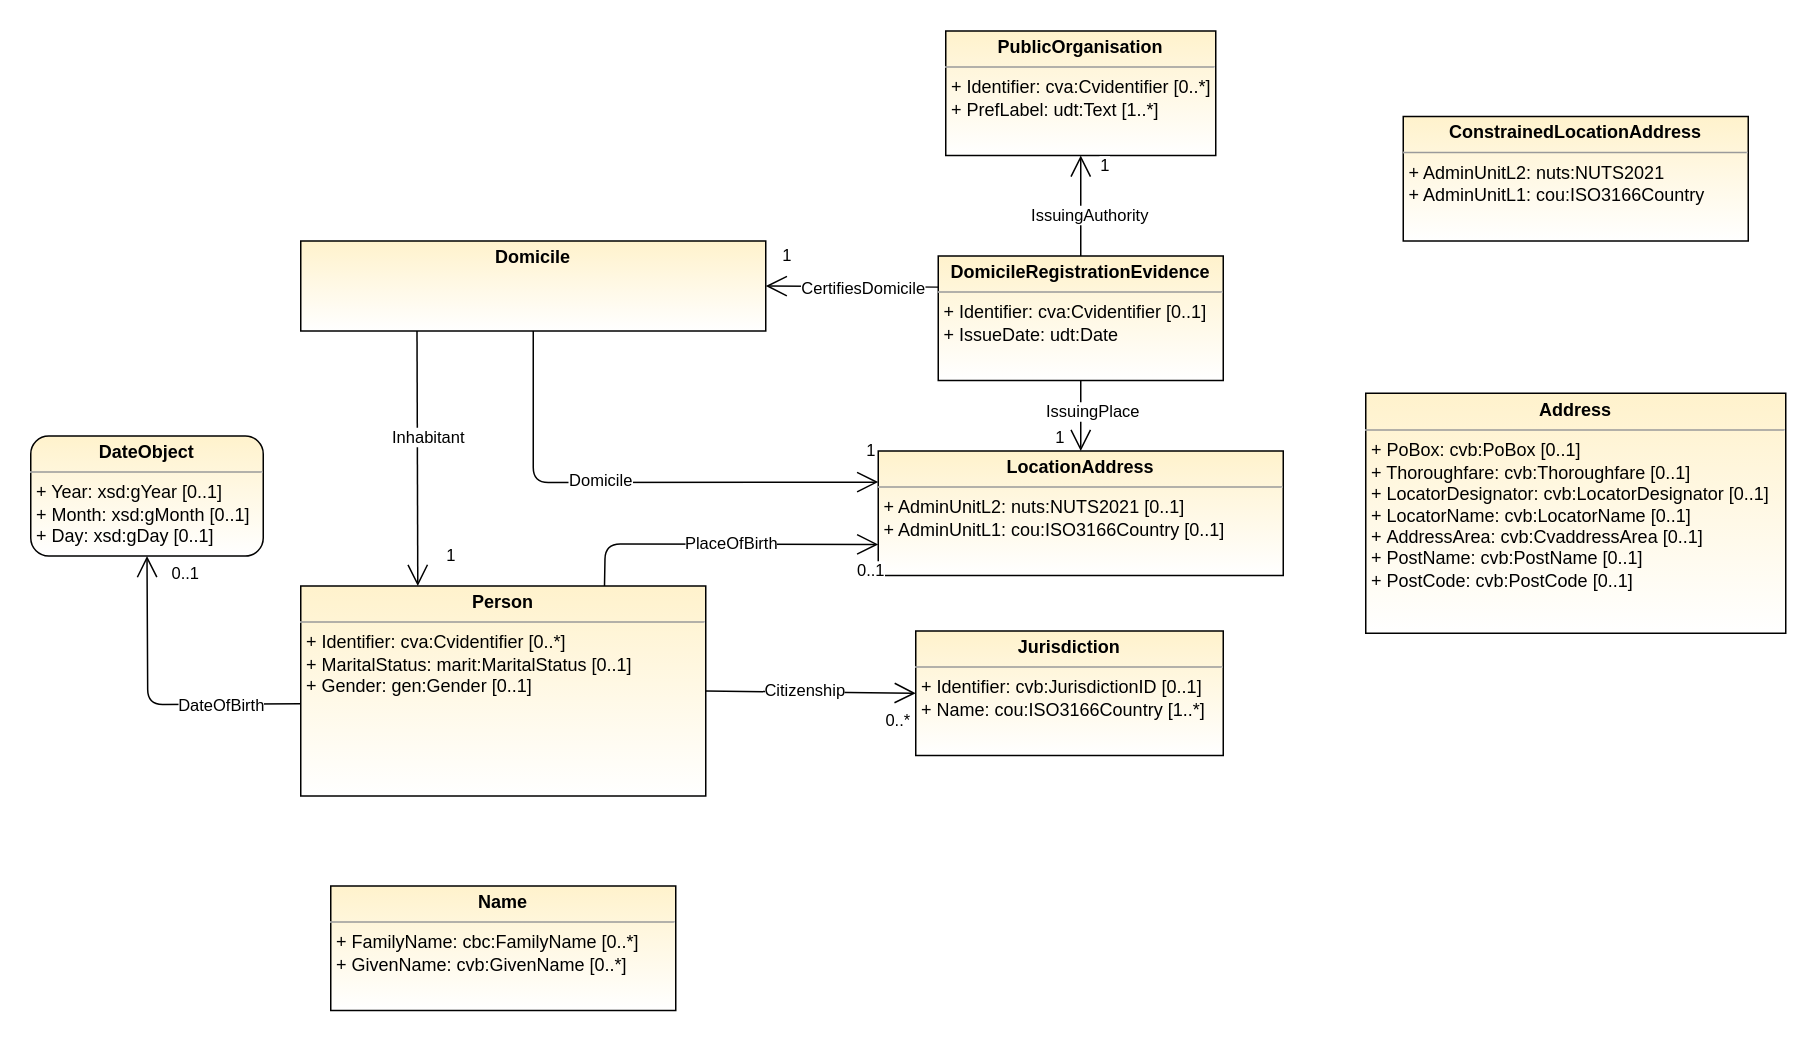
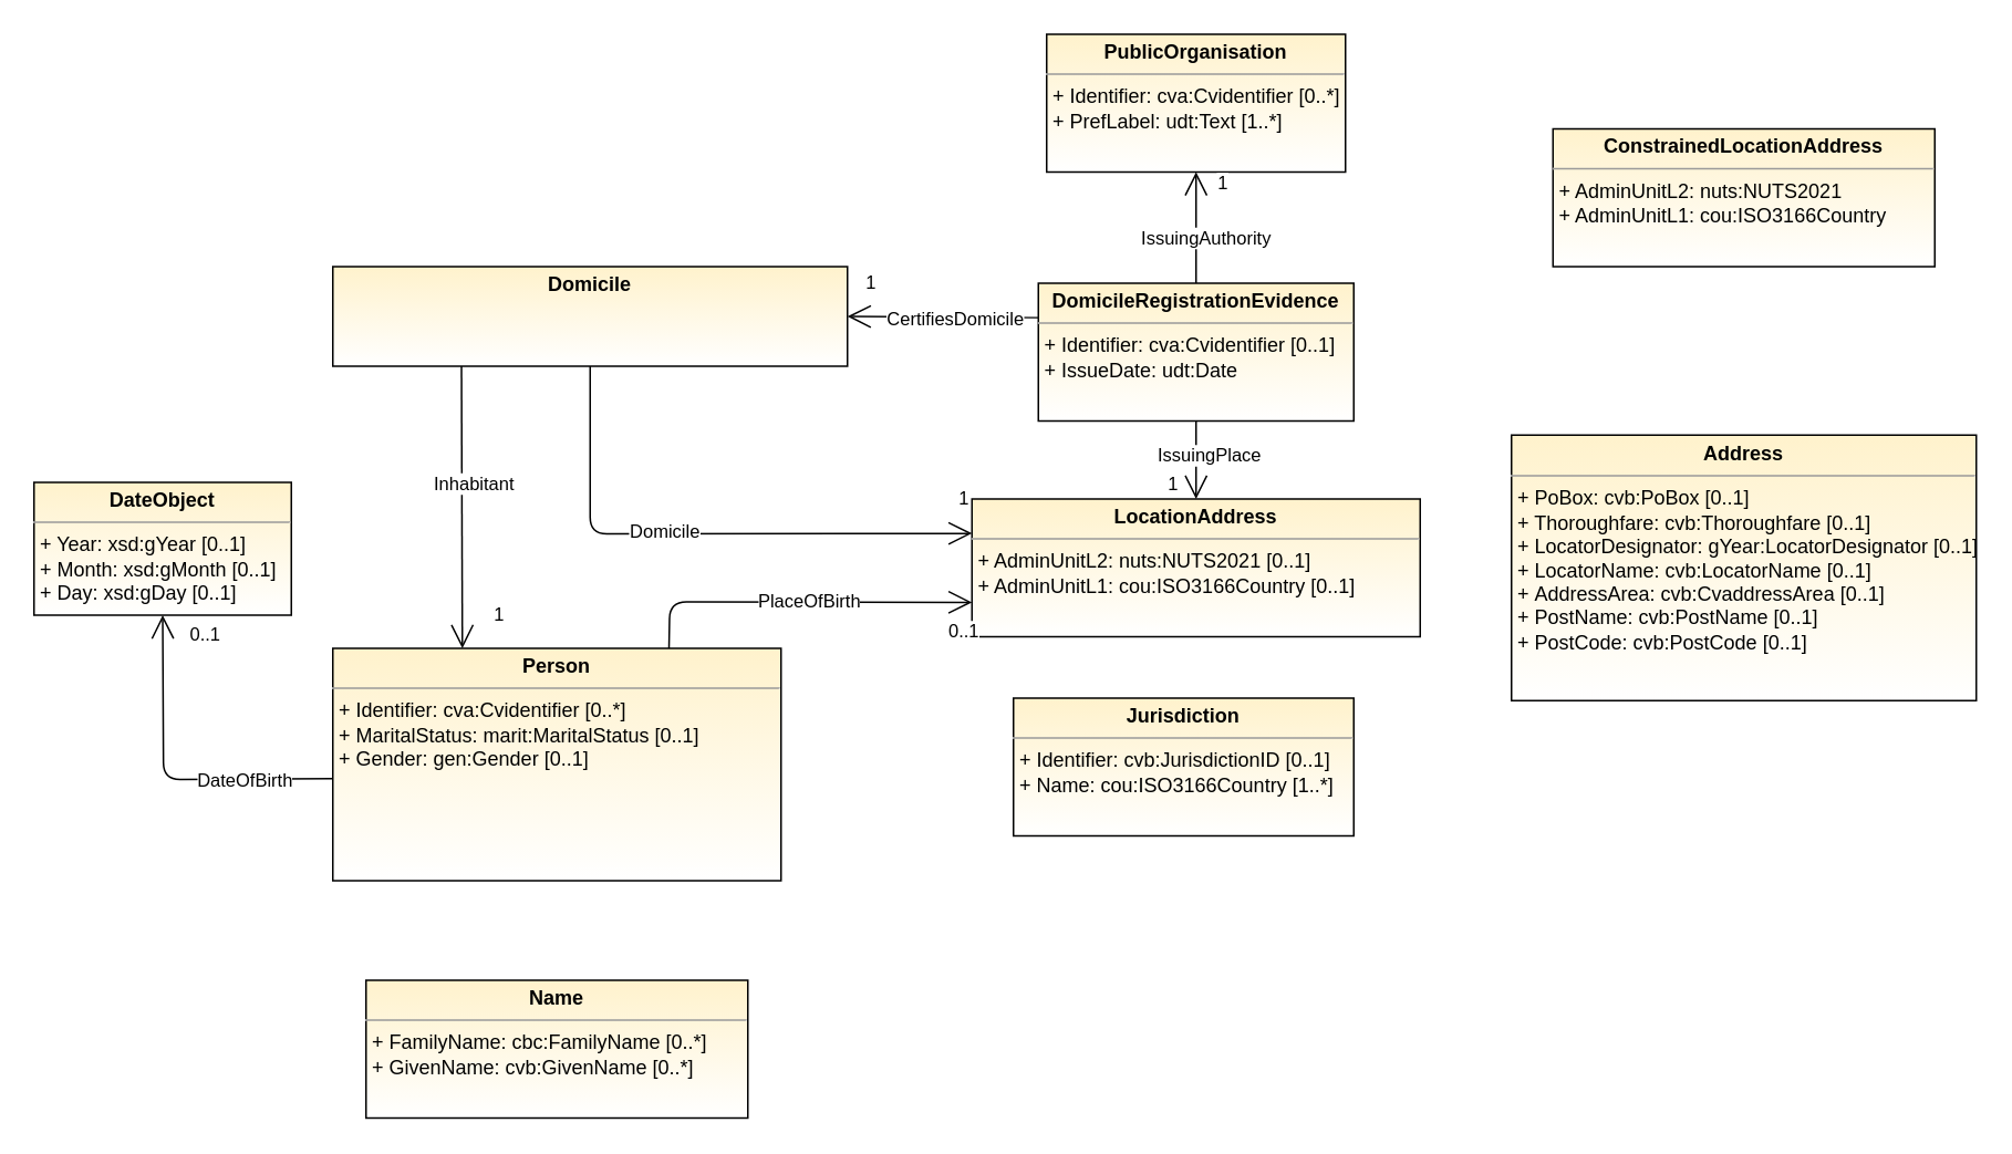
- <mxCell id="30" value="&lt;p style=&quot;margin: 0px ; margin-top: 4px ; text-align: center&quot;&gt;&lt;b&gt;Address&lt;/b&gt;&lt;/p&gt;&lt;hr size=&quot;1&quot;&gt;&lt;p style=&quot;margin: 0px 0px 0px 4px&quot;&gt;+ PoBox:&amp;nbsp;cvb:PoBox [0..1]&lt;/p&gt;&lt;p style=&quot;margin: 0px 0px 0px 4px&quot;&gt;+ Thoroughfare:&amp;nbsp;cvb:Thoroughfare [0..1]&lt;/p&gt;&lt;p style=&quot;margin: 0px 0px 0px 4px&quot;&gt;+ LocatorDesignator:&amp;nbsp;cvb:LocatorDesignator [0..1]&lt;br&gt;&lt;/p&gt;&lt;p style=&quot;margin: 0px 0px 0px 4px&quot;&gt;+&amp;nbsp;LocatorName: cvb:LocatorName [0..1]&lt;br&gt;&lt;/p&gt;&lt;p style=&quot;margin: 0px 0px 0px 4px&quot;&gt;+&amp;nbsp;AddressArea:&amp;nbsp;cvb:CvaddressArea [0..1]&lt;/p&gt;&lt;p style=&quot;margin: 0px 0px 0px 4px&quot;&gt;+ PostName:&amp;nbsp;cvb:PostName [0..1]&lt;/p&gt;&lt;p style=&quot;margin: 0px 0px 0px 4px&quot;&gt;+ PostCode:&amp;nbsp;cvb:PostCode [0..1]&lt;/p&gt;" style="verticalAlign=top;align=left;overflow=fill;fontSize=12;fontFamily=Helvetica;html=1;rounded=0;shadow=0;comic=0;labelBackgroundColor=none;strokeWidth=1;fillColor=#fff2cc;gradientColor=#ffffff;" parent="1" vertex="1"><mxGeometry x="910" y="261.5" width="280" height="160" as="geometry" /></mxCell>
+ <mxCell id="30" value="&lt;p style=&quot;margin: 0px ; margin-top: 4px ; text-align: center&quot;&gt;&lt;b&gt;Address&lt;/b&gt;&lt;/p&gt;&lt;hr size=&quot;1&quot;&gt;&lt;p style=&quot;margin: 0px 0px 0px 4px&quot;&gt;+ PoBox:&amp;nbsp;cvb:PoBox [0..1]&lt;/p&gt;&lt;p style=&quot;margin: 0px 0px 0px 4px&quot;&gt;+ Thoroughfare:&amp;nbsp;cvb:Thoroughfare [0..1]&lt;/p&gt;&lt;p style=&quot;margin: 0px 0px 0px 4px&quot;&gt;+ LocatorDesignator:&amp;nbsp;gYear:LocatorDesignator [0..1]&lt;br&gt;&lt;/p&gt;&lt;p style=&quot;margin: 0px 0px 0px 4px&quot;&gt;+&amp;nbsp;LocatorName: cvb:LocatorName [0..1]&lt;br&gt;&lt;/p&gt;&lt;p style=&quot;margin: 0px 0px 0px 4px&quot;&gt;+&amp;nbsp;AddressArea:&amp;nbsp;cvb:CvaddressArea [0..1]&lt;/p&gt;&lt;p style=&quot;margin: 0px 0px 0px 4px&quot;&gt;+ PostName:&amp;nbsp;cvb:PostName [0..1]&lt;/p&gt;&lt;p style=&quot;margin: 0px 0px 0px 4px&quot;&gt;+ PostCode:&amp;nbsp;cvb:PostCode [0..1]&lt;/p&gt;" style="verticalAlign=top;align=left;overflow=fill;fontSize=12;fontFamily=Helvetica;html=1;rounded=0;shadow=0;comic=0;labelBackgroundColor=none;strokeWidth=1;fillColor=#fff2cc;gradientColor=#ffffff;" parent="1" vertex="1"><mxGeometry x="910" y="261.5" width="280" height="160" as="geometry" /></mxCell>
- <mxCell id="32" value="&lt;p style=&quot;margin: 0px ; margin-top: 4px ; text-align: center&quot;&gt;&lt;b&gt;DateObject&lt;/b&gt;&lt;/p&gt;&lt;hr size=&quot;1&quot;&gt;&lt;p style=&quot;margin: 0px 0px 0px 4px&quot;&gt;+ Year: xsd:gYear [0..1]&lt;/p&gt;&lt;p style=&quot;margin: 0px 0px 0px 4px&quot;&gt;+ Month: xsd:gMonth [0..1]&lt;/p&gt;&lt;p style=&quot;margin: 0px 0px 0px 4px&quot;&gt;+ Day: xsd:gDay [0..1]&lt;/p&gt;" style="verticalAlign=top;align=left;overflow=fill;fontSize=12;fontFamily=Helvetica;html=1;shadow=0;comic=0;labelBackgroundColor=none;strokeWidth=1;fillColor=#fff2cc;gradientColor=#ffffff;rounded=1;" parent="1" vertex="1"><mxGeometry x="20" y="290" width="155" height="80" as="geometry" /></mxCell>
+ <mxCell id="32" value="&lt;p style=&quot;margin: 0px ; margin-top: 4px ; text-align: center&quot;&gt;&lt;b&gt;DateObject&lt;/b&gt;&lt;/p&gt;&lt;hr size=&quot;1&quot;&gt;&lt;p style=&quot;margin: 0px 0px 0px 4px&quot;&gt;+ Year: xsd:gYear [0..1]&lt;/p&gt;&lt;p style=&quot;margin: 0px 0px 0px 4px&quot;&gt;+ Month: xsd:gMonth [0..1]&lt;/p&gt;&lt;p style=&quot;margin: 0px 0px 0px 4px&quot;&gt;+ Day: xsd:gDay [0..1]&lt;/p&gt;" style="verticalAlign=top;align=left;overflow=fill;fontSize=12;fontFamily=Helvetica;html=1;rounded=0;shadow=0;comic=0;labelBackgroundColor=none;strokeWidth=1;fillColor=#fff2cc;gradientColor=#ffffff;" parent="1" vertex="1"><mxGeometry x="20" y="290" width="155" height="80" as="geometry" /></mxCell>
- <mxCell id="16" value="" style="endArrow=open;endFill=1;endSize=12;html=1;horizontal=1;exitX=1;exitY=0.5;exitDx=0;exitDy=0;entryX=0;entryY=0.5;entryDx=0;entryDy=0;" parent="1" source="5" target="6" edge="1"><mxGeometry width="160" relative="1" as="geometry"><mxPoint x="312.5" y="230" as="sourcePoint" /><mxPoint x="312" y="310" as="targetPoint" /><Array as="points" /></mxGeometry></mxCell>
- <mxCell id="17" value="Citizenship" style="edgeLabel;html=1;align=center;verticalAlign=middle;resizable=0;points=[];" parent="16" vertex="1" connectable="0"><mxGeometry x="-0.163" y="1" relative="1" as="geometry"><mxPoint x="6.18" as="offset" /></mxGeometry></mxCell>
- <mxCell id="18" value="0..*" style="edgeLabel;html=1;align=center;verticalAlign=middle;resizable=0;points=[];" parent="16" vertex="1" connectable="0"><mxGeometry x="0.542" y="-2" relative="1" as="geometry"><mxPoint x="20.02" y="16.5" as="offset" /></mxGeometry></mxCell>
